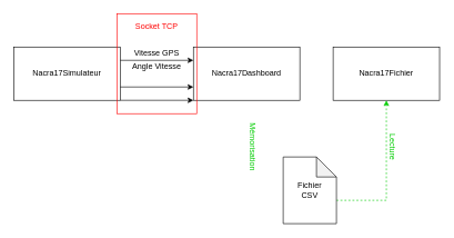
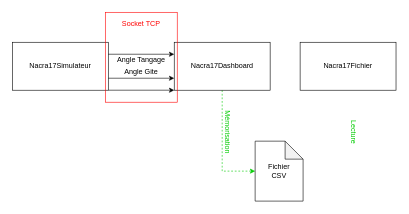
- <mxCell id="9" value="Vitesse GPS" style="text;html=1;strokeColor=none;fillColor=none;align=center;verticalAlign=middle;whiteSpace=wrap;rounded=0;" vertex="1" parent="1"><mxGeometry x="180" y="70" width="110" height="20" as="geometry" /></mxCell>
- <mxCell id="10" value="Angle Vitesse" style="text;html=1;strokeColor=none;fillColor=none;align=center;verticalAlign=middle;whiteSpace=wrap;rounded=0;" vertex="1" parent="1"><mxGeometry x="180" y="90" width="110" height="20" as="geometry" /></mxCell>
+ <mxCell id="10" value="Angle Tangage" style="text;html=1;strokeColor=none;fillColor=none;align=center;verticalAlign=middle;whiteSpace=wrap;rounded=0;" vertex="1" parent="1"><mxGeometry x="180" y="90" width="110" height="20" as="geometry" /></mxCell>
+ <mxCell id="13" value="Angle Gite" style="text;html=1;strokeColor=none;fillColor=none;align=center;verticalAlign=middle;whiteSpace=wrap;rounded=0;" vertex="1" parent="1"><mxGeometry x="180" y="110" width="110" height="20" as="geometry" /></mxCell>
- <mxCell id="6" style="edgeStyle=orthogonalEdgeStyle;rounded=0;orthogonalLoop=1;jettySize=auto;html=1;entryX=0.5;entryY=1;entryDx=0;entryDy=0;strokeColor=#00CC00;dashed=1;" edge="1" parent="1" source="7" target="5"><mxGeometry relative="1" as="geometry"><Array as="points"><mxPoint x="580" y="300" /></Array></mxGeometry></mxCell>
+ <mxCell id="3" style="edgeStyle=orthogonalEdgeStyle;rounded=0;orthogonalLoop=1;jettySize=auto;html=1;exitX=0.5;exitY=1;exitDx=0;exitDy=0;entryX=0;entryY=0.5;entryDx=0;entryDy=0;entryPerimeter=0;strokeColor=#00CC00;dashed=1;" edge="1" parent="1" source="4" target="7"><mxGeometry relative="1" as="geometry" /></mxCell>
